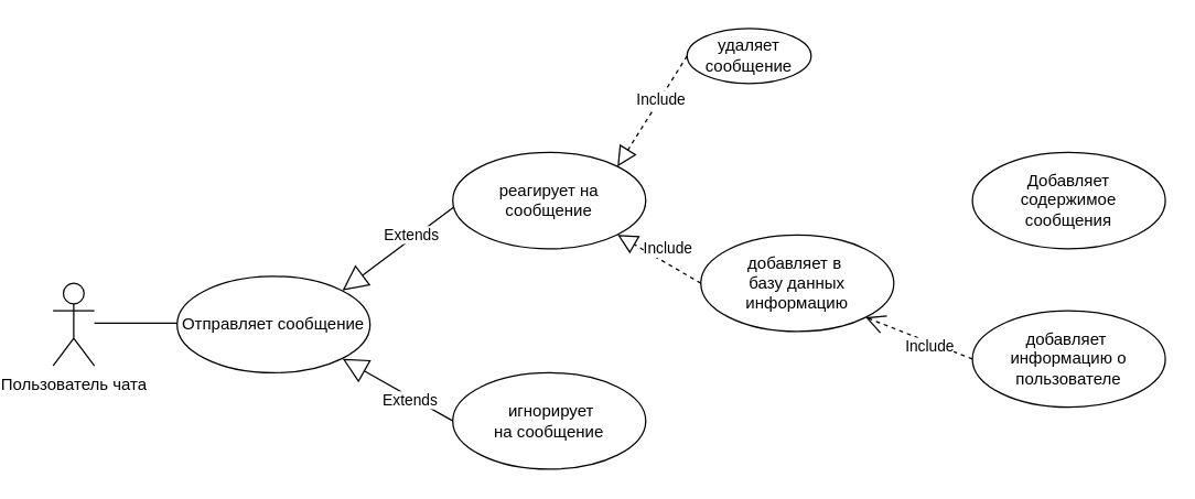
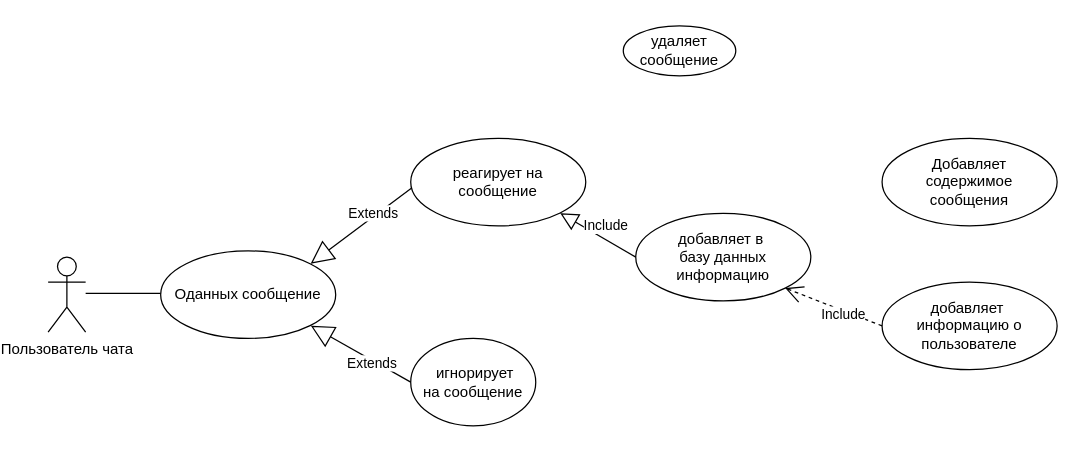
- <mxCell id="13" value="" style="endArrow=block;dashed=1;endFill=0;endSize=12;html=1;rounded=0;exitX=0;exitY=0.5;exitDx=0;exitDy=0;entryX=1;entryY=0;entryDx=0;entryDy=0;" parent="1" source="4" target="9" edge="1"><mxGeometry width="160" relative="1" as="geometry"><mxPoint x="450" y="30" as="sourcePoint" /><mxPoint x="300" y="40" as="targetPoint" /></mxGeometry></mxCell>
- <mxCell id="14" value="Include" style="edgeLabel;html=1;align=center;verticalAlign=middle;resizable=0;points=[];" parent="13" vertex="1" connectable="0"><mxGeometry x="-0.266" y="1" relative="1" as="geometry"><mxPoint x="-2" y="1" as="offset" /></mxGeometry></mxCell>
- <mxCell id="15" value="" style="endArrow=block;dashed=1;endFill=0;endSize=12;html=1;rounded=0;exitX=0;exitY=0.5;exitDx=0;exitDy=0;entryX=1;entryY=1;entryDx=0;entryDy=0;" parent="1" source="10" target="9" edge="1"><mxGeometry width="160" relative="1" as="geometry"><mxPoint x="490" y="65" as="sourcePoint" /><mxPoint x="439" y="130" as="targetPoint" /></mxGeometry></mxCell>
+ <mxCell id="15" value="" style="endArrow=block;dashed=0;endFill=0;endSize=12;html=1;rounded=0;exitX=0;exitY=0.5;exitDx=0;exitDy=0;entryX=1;entryY=1;entryDx=0;entryDy=0;" parent="1" source="10" target="9" edge="1"><mxGeometry width="160" relative="1" as="geometry"><mxPoint x="490" y="65" as="sourcePoint" /><mxPoint x="439" y="130" as="targetPoint" /></mxGeometry></mxCell>
- <mxCell id="3" value="О&lt;span style=&quot;background-color: initial;&quot;&gt;тправляет сообщение&lt;/span&gt;" style="ellipse;whiteSpace=wrap;html=1;" parent="1" vertex="1"><mxGeometry x="110" y="200" width="140" height="70" as="geometry" /></mxCell>
+ <mxCell id="3" value="О&lt;span style=&quot;background-color: initial;&quot;&gt;данных сообщение&lt;/span&gt;" style="ellipse;whiteSpace=wrap;html=1;" parent="1" vertex="1"><mxGeometry x="110" y="200" width="140" height="70" as="geometry" /></mxCell>
- <mxCell id="5" value="&amp;nbsp;игнорирует&lt;div&gt;на сообщение&lt;/div&gt;" style="ellipse;whiteSpace=wrap;html=1;" parent="1" vertex="1"><mxGeometry x="310" y="270" width="140" height="70" as="geometry" /></mxCell>
+ <mxCell id="5" value="&amp;nbsp;игнорирует&lt;div&gt;на сообщение&lt;/div&gt;" style="ellipse;whiteSpace=wrap;html=1;" parent="1" vertex="1"><mxGeometry x="310" y="270" width="100" height="70" as="geometry" /></mxCell>
